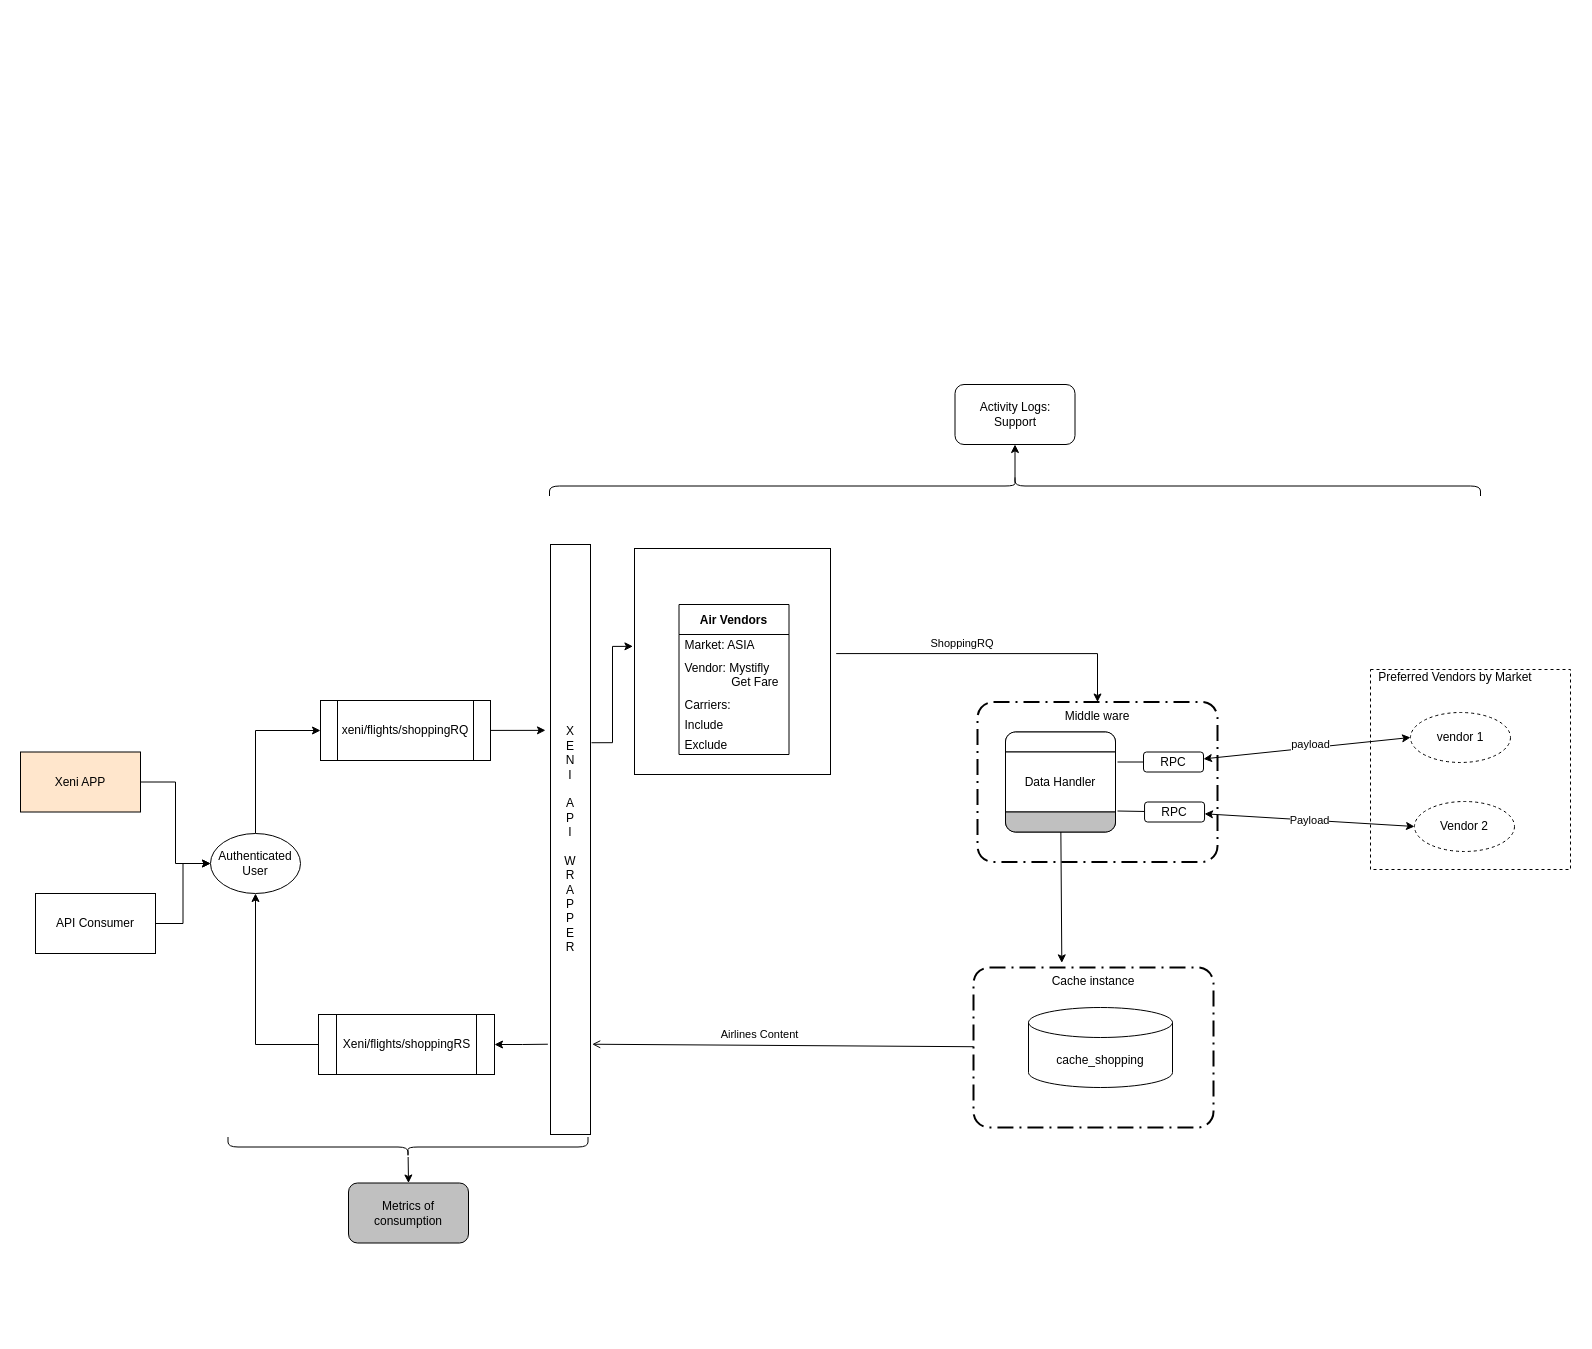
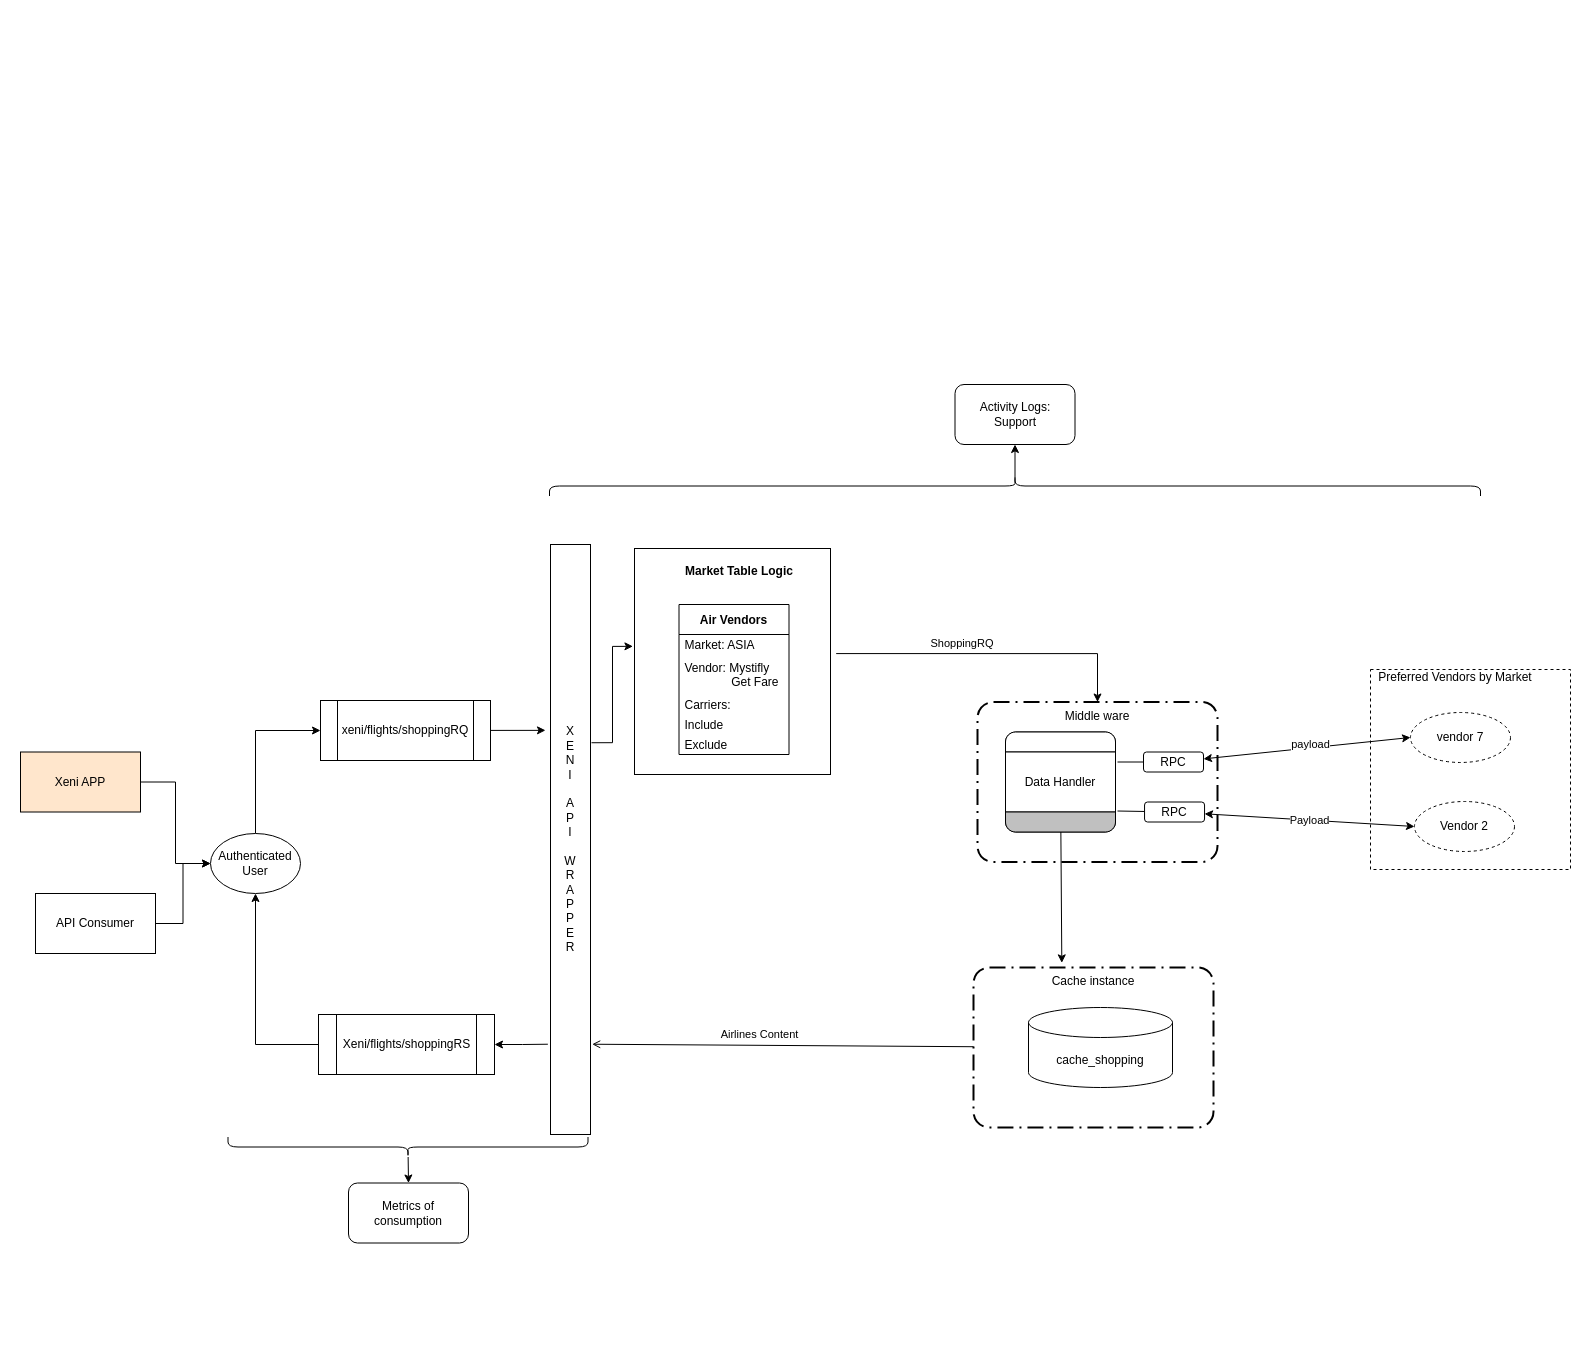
+ <mxCell id="30" value="Market Table Logic" style="text;html=1;strokeColor=none;fillColor=none;align=center;verticalAlign=middle;whiteSpace=wrap;rounded=0;fontStyle=1" vertex="1" parent="1"><mxGeometry x="678.5" y="556" width="119.5" height="30" as="geometry" /></mxCell>
- <mxCell id="19" value="vendor 1" style="ellipse;whiteSpace=wrap;html=1;dashed=1;" vertex="1" parent="1"><mxGeometry x="1410" y="712" width="100" height="50" as="geometry" /></mxCell>
+ <mxCell id="19" value="vendor 7" style="ellipse;whiteSpace=wrap;html=1;dashed=1;" vertex="1" parent="1"><mxGeometry x="1410" y="712" width="100" height="50" as="geometry" /></mxCell>
- <mxCell id="23" value="Metrics of consumption" style="rounded=1;whiteSpace=wrap;html=1;strokeColor=#000000;fillColor=#c0c0c0;" vertex="1" parent="1"><mxGeometry x="348" y="1182.5" width="120" height="60" as="geometry" /></mxCell>
+ <mxCell id="23" value="Metrics of consumption" style="rounded=1;whiteSpace=wrap;html=1;strokeColor=#000000;" vertex="1" parent="1"><mxGeometry x="348" y="1182.5" width="120" height="60" as="geometry" /></mxCell>
